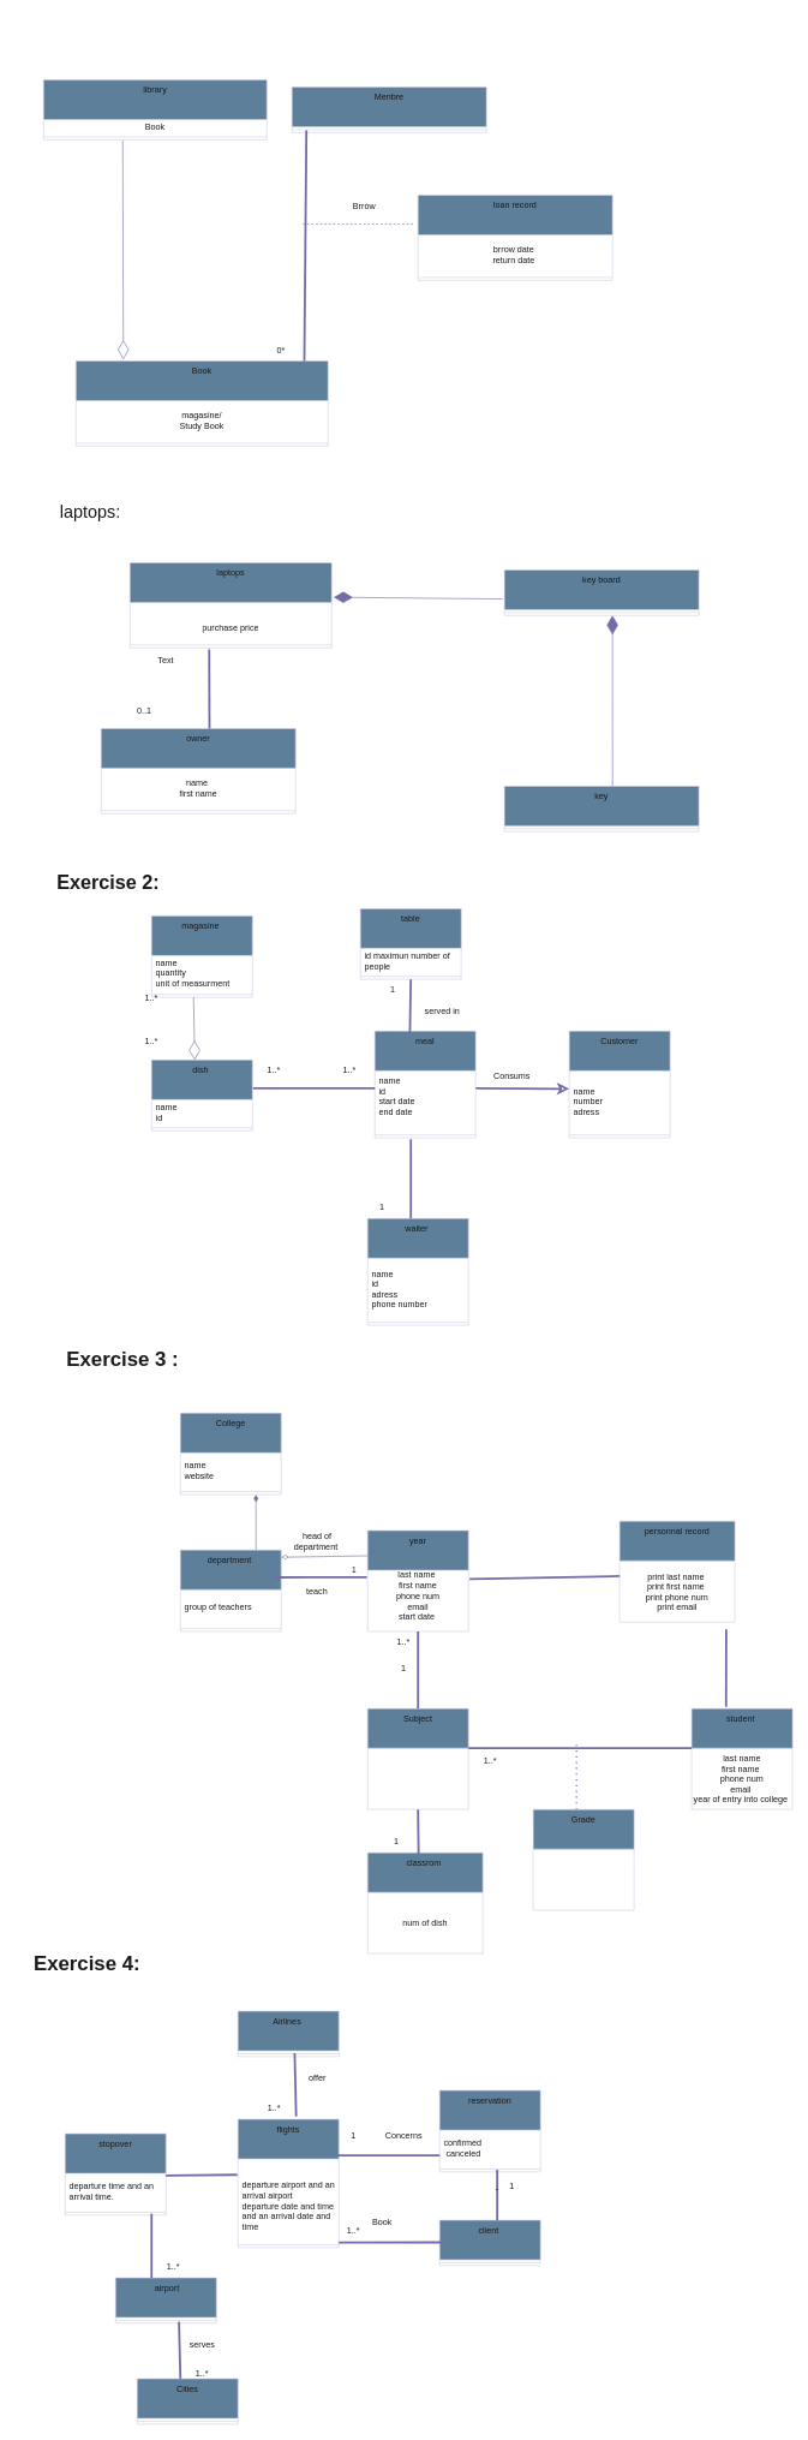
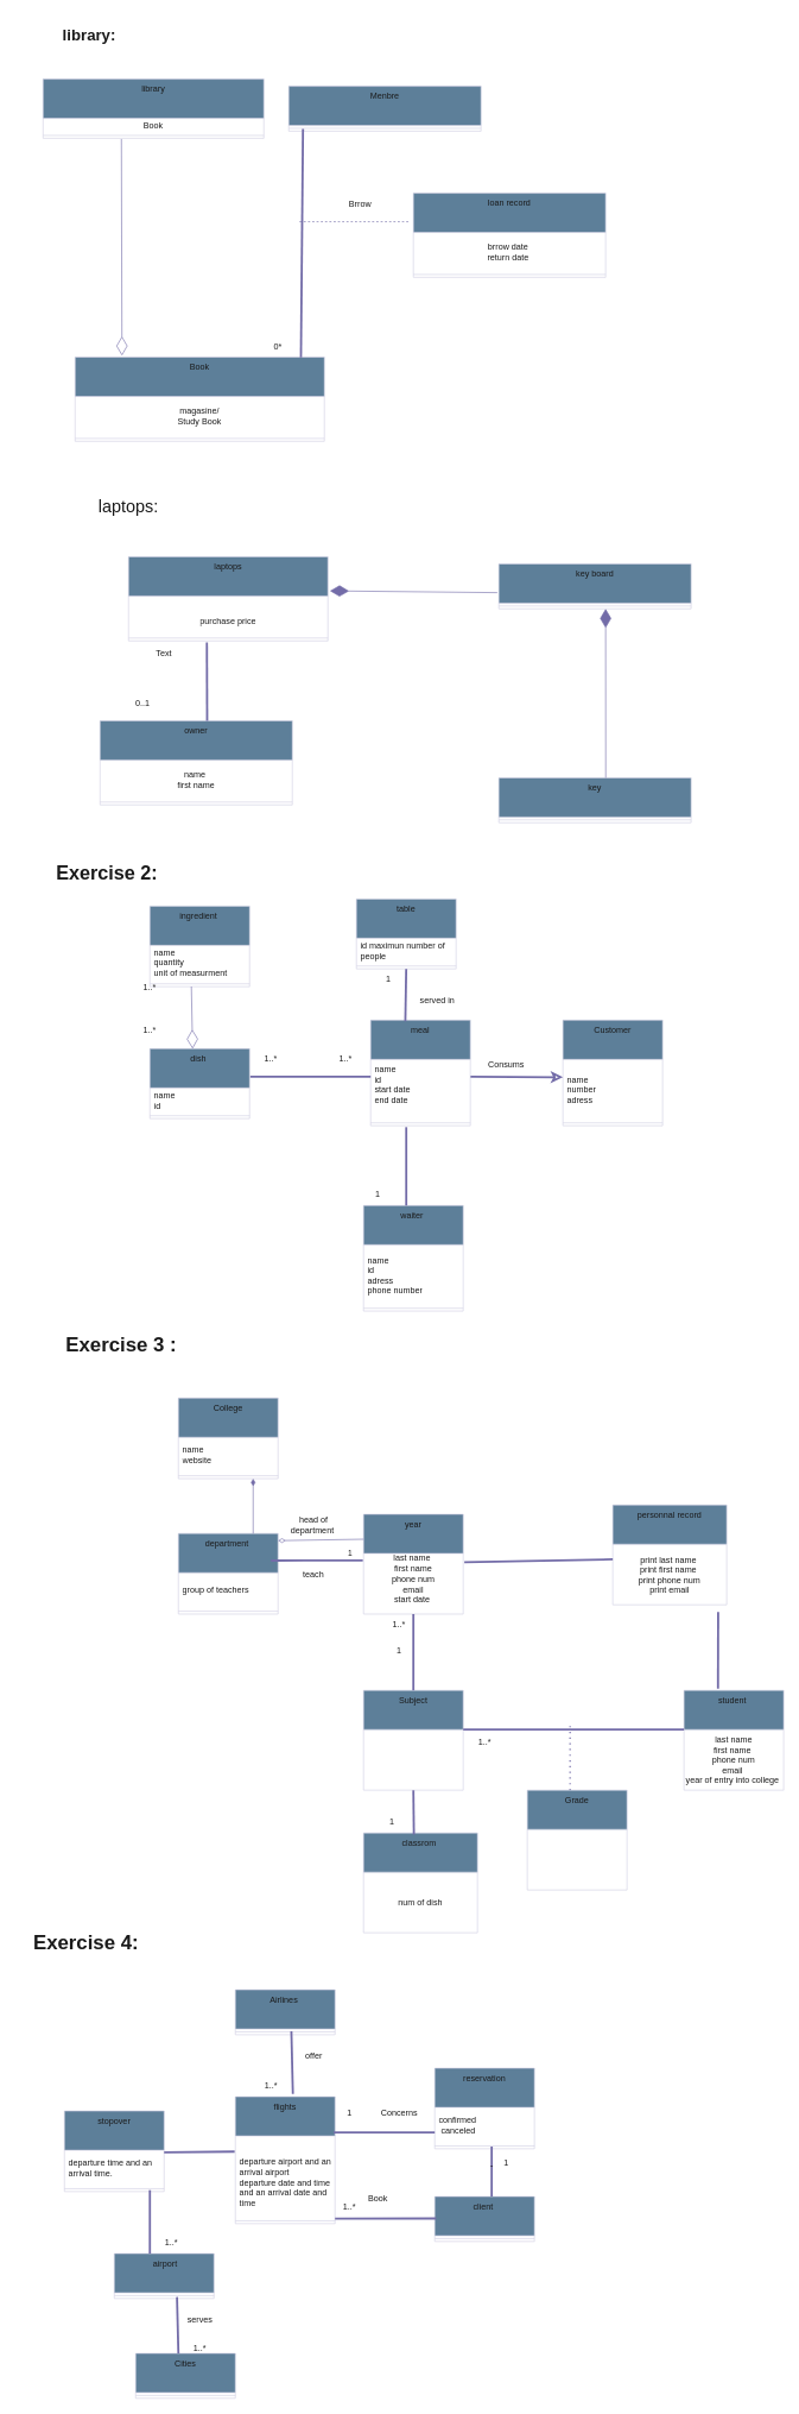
+ <mxCell id="27" value="&lt;font style=&quot;font-size: 22px;&quot;&gt;&lt;b style=&quot;&quot;&gt;library:&lt;/b&gt;&lt;/font&gt;" style="text;html=1;align=center;verticalAlign=middle;whiteSpace=wrap;rounded=0;labelBackgroundColor=none;fontColor=#1A1A1A;" vertex="1" parent="1"><mxGeometry x="20" y="20" width="210" height="60" as="geometry" /></mxCell>
- <mxCell id="15" value="&lt;font style=&quot;font-size: 24px;&quot;&gt;laptops:&lt;/font&gt;" style="text;html=1;align=center;verticalAlign=middle;whiteSpace=wrap;rounded=0;labelBackgroundColor=none;fontColor=#1A1A1A;" vertex="1" parent="1"><mxGeometry x="20" y="680" width="210" height="60" as="geometry" /></mxCell>
+ <mxCell id="15" value="&lt;font style=&quot;font-size: 24px;&quot;&gt;laptops:&lt;/font&gt;" style="text;html=1;align=center;verticalAlign=middle;whiteSpace=wrap;rounded=0;labelBackgroundColor=none;fontColor=#1A1A1A;" vertex="1" parent="1"><mxGeometry x="75" y="680" width="210" height="60" as="geometry" /></mxCell>
- <mxCell id="28" value="magasine&amp;nbsp;" style="swimlane;fontStyle=0;align=center;verticalAlign=top;childLayout=stackLayout;horizontal=1;startSize=55;horizontalStack=0;resizeParent=1;resizeParentMax=0;resizeLast=0;collapsible=0;marginBottom=0;html=1;whiteSpace=wrap;strokeColor=#D0CEE2;fontColor=#1A1A1A;fillColor=#5D7F99;labelBackgroundColor=none;" vertex="1" parent="1"><mxGeometry x="210" y="1270" width="140" height="113" as="geometry" /></mxCell>
+ <mxCell id="28" value="ingredient&amp;nbsp;" style="swimlane;fontStyle=0;align=center;verticalAlign=top;childLayout=stackLayout;horizontal=1;startSize=55;horizontalStack=0;resizeParent=1;resizeParentMax=0;resizeLast=0;collapsible=0;marginBottom=0;html=1;whiteSpace=wrap;strokeColor=#D0CEE2;fontColor=#1A1A1A;fillColor=#5D7F99;labelBackgroundColor=none;" vertex="1" parent="1"><mxGeometry x="210" y="1270" width="140" height="113" as="geometry" /></mxCell>
